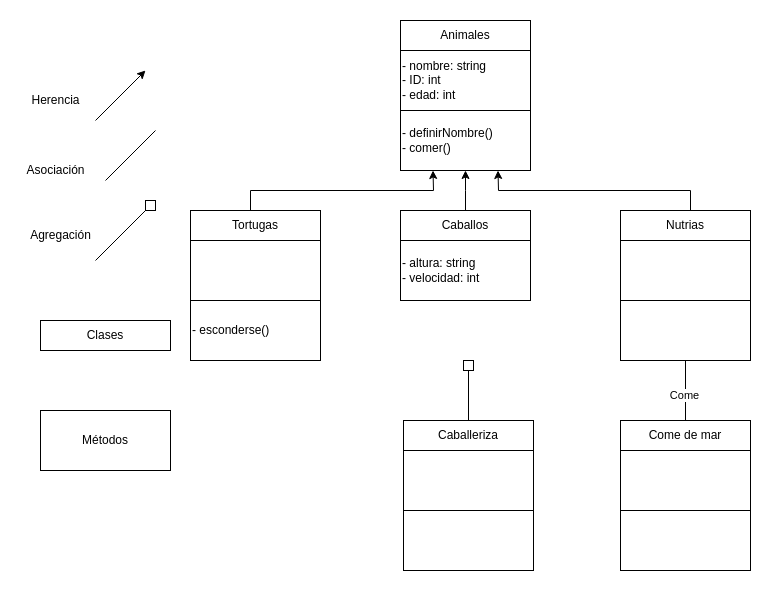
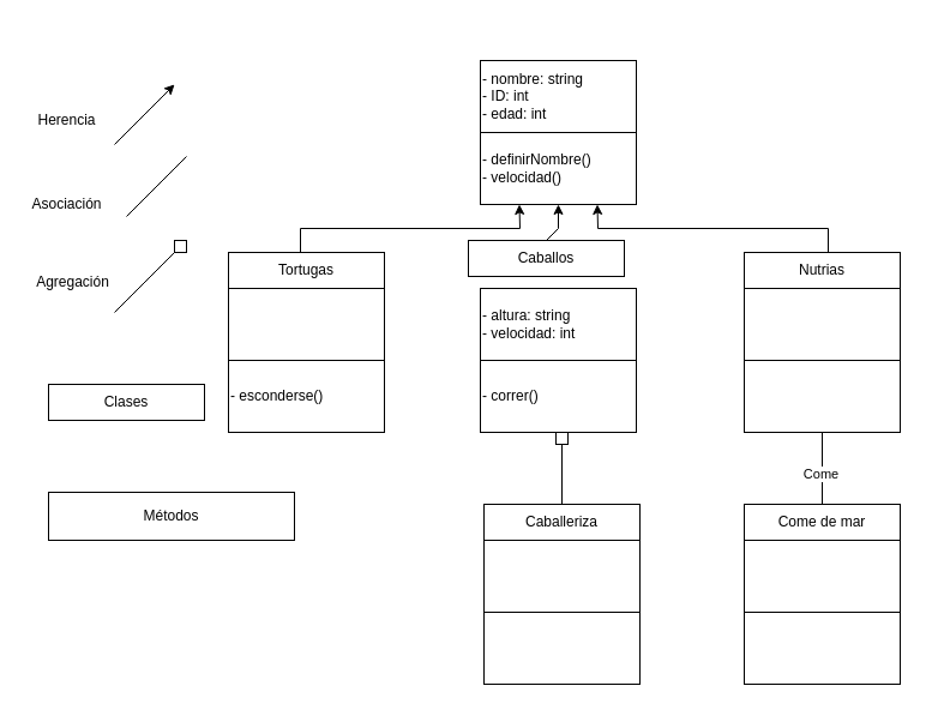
- <mxCell id="2" value="Animales" style="rounded=0;whiteSpace=wrap;html=1;" vertex="1" parent="1"><mxGeometry x="400" y="20" width="130" height="30" as="geometry" /></mxCell>
- <mxCell id="4" value="- definirNombre()&lt;br&gt;- comer()" style="rounded=0;whiteSpace=wrap;html=1;align=left;" vertex="1" parent="1"><mxGeometry x="400" y="110" width="130" height="60" as="geometry" /></mxCell>
+ <mxCell id="4" value="- definirNombre()&lt;br&gt;- velocidad()" style="rounded=0;whiteSpace=wrap;html=1;align=left;" vertex="1" parent="1"><mxGeometry x="400" y="110" width="130" height="60" as="geometry" /></mxCell>
- <mxCell id="8" value="Caballos" style="rounded=0;whiteSpace=wrap;html=1;" vertex="1" parent="1"><mxGeometry x="400" y="210" width="130" height="30" as="geometry" /></mxCell>
+ <mxCell id="8" value="Caballos" style="rounded=0;whiteSpace=wrap;html=1;" vertex="1" parent="1"><mxGeometry x="390" y="200" width="130" height="30" as="geometry" /></mxCell>
+ <mxCell id="10" value="- correr()" style="rounded=0;whiteSpace=wrap;html=1;align=left;" vertex="1" parent="1"><mxGeometry x="400" y="300" width="130" height="60" as="geometry" /></mxCell>
- <mxCell id="21" value="Métodos" style="rounded=0;whiteSpace=wrap;html=1;" vertex="1" parent="1"><mxGeometry x="40" y="410" width="130" height="60" as="geometry" /></mxCell>
+ <mxCell id="21" value="Métodos" style="rounded=0;whiteSpace=wrap;html=1;" vertex="1" parent="1"><mxGeometry x="40" y="410" width="205" height="40" as="geometry" /></mxCell>
